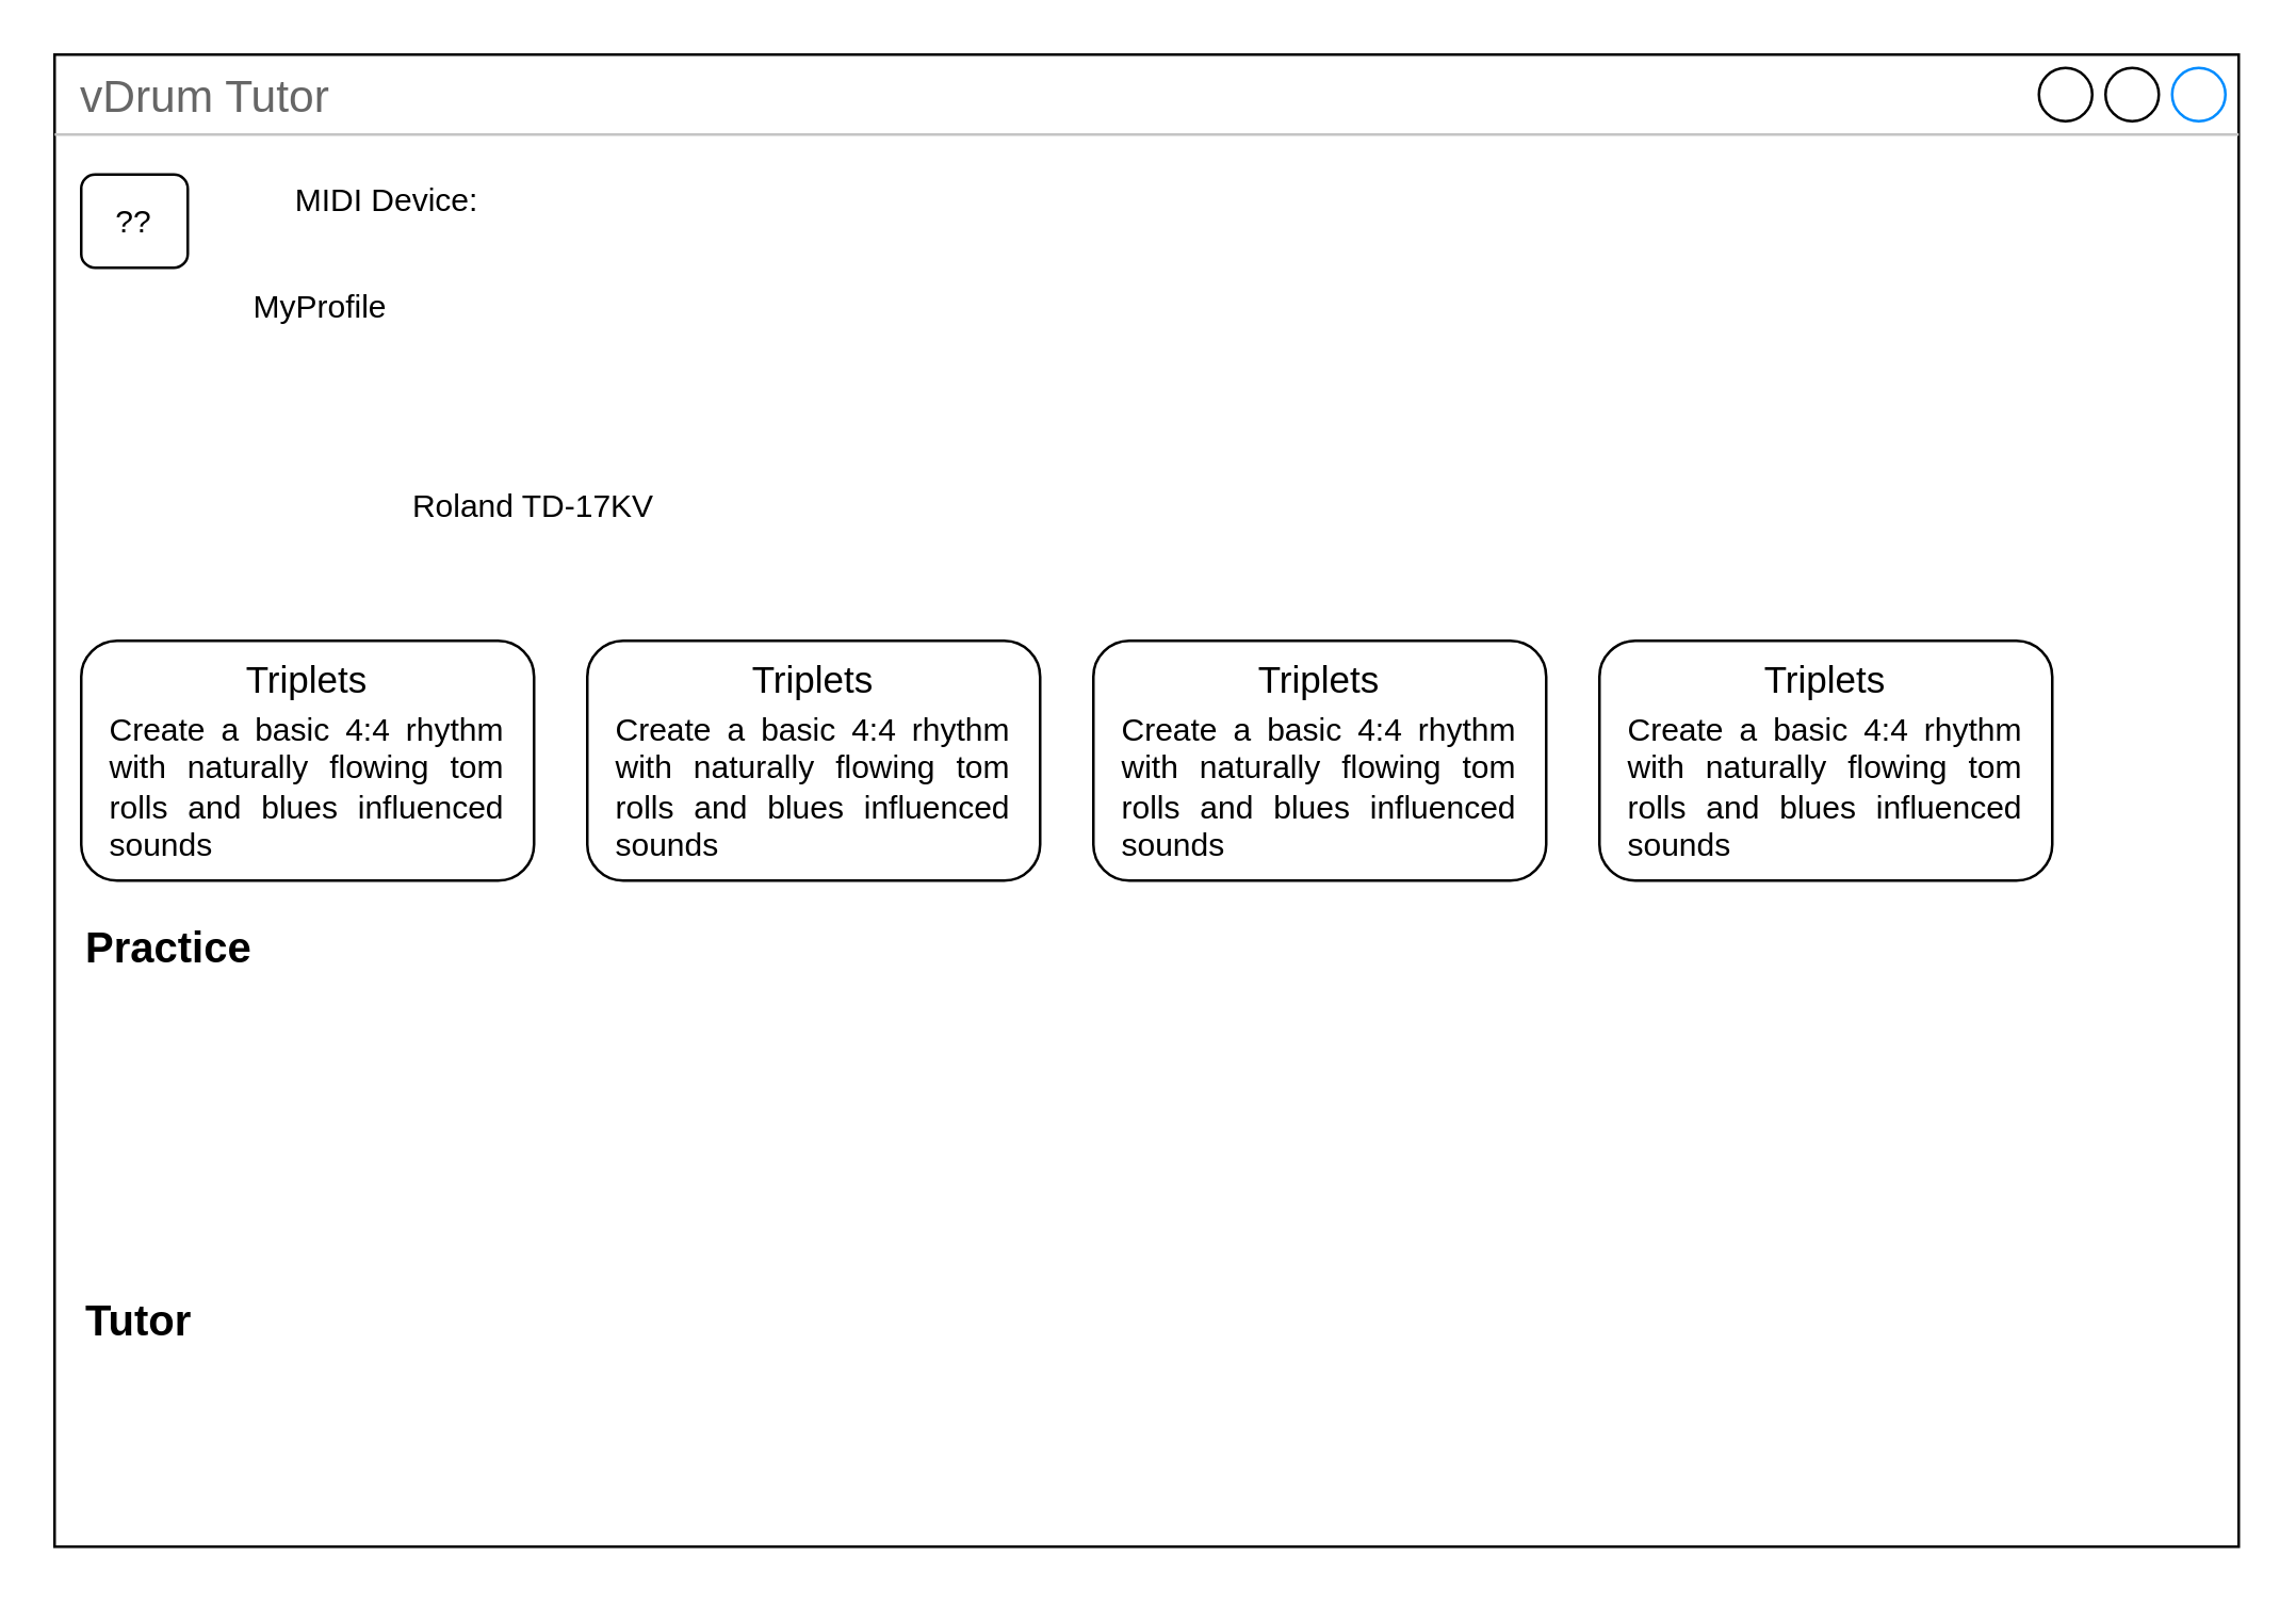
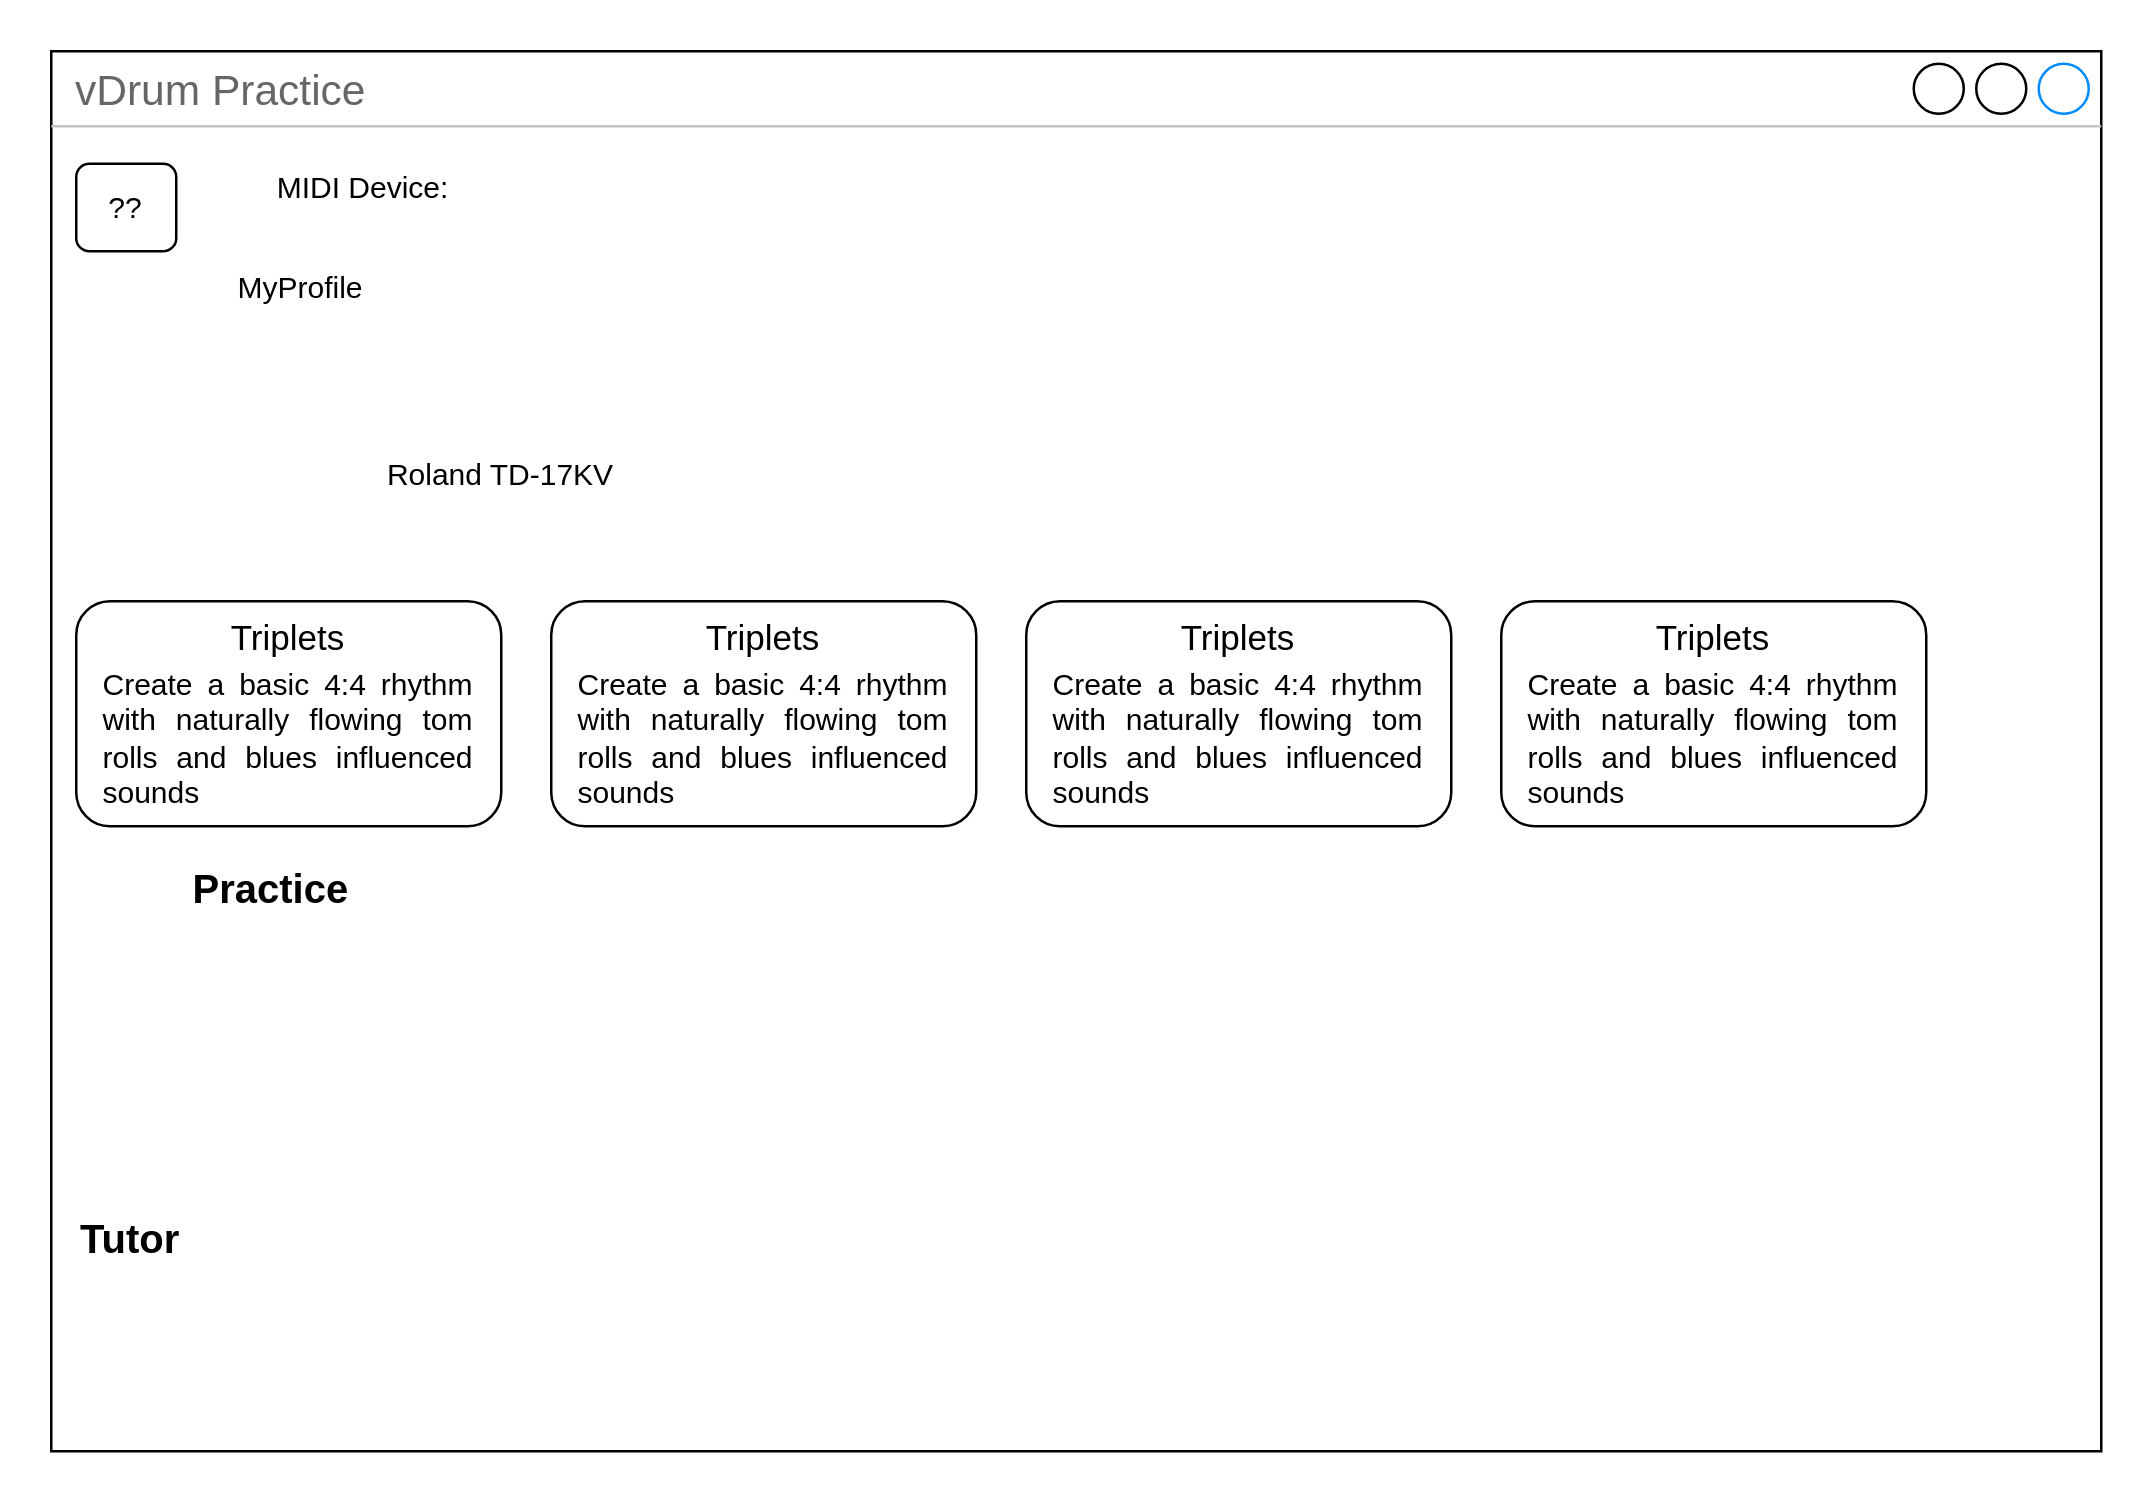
- <mxCell id="2" value="vDrum Tutor" style="strokeWidth=1;shadow=0;dashed=0;align=center;html=1;shape=mxgraph.mockup.containers.window;align=left;verticalAlign=top;spacingLeft=8;strokeColor2=#008cff;strokeColor3=#c4c4c4;fontColor=#666666;mainText=;fontSize=17;labelBackgroundColor=none;whiteSpace=wrap;" vertex="1" parent="1"><mxGeometry width="820" height="560" as="geometry" x="20" y="20" /></mxCell>
+ <mxCell id="2" value="vDrum Practice" style="strokeWidth=1;shadow=0;dashed=0;align=center;html=1;shape=mxgraph.mockup.containers.window;align=left;verticalAlign=top;spacingLeft=8;strokeColor2=#008cff;strokeColor3=#c4c4c4;fontColor=#666666;mainText=;fontSize=17;labelBackgroundColor=none;whiteSpace=wrap;" vertex="1" parent="1"><mxGeometry width="820" height="560" as="geometry" x="20" y="20" /></mxCell>
- <mxCell id="5" value="Practice" style="text;html=1;strokeColor=none;fillColor=none;align=left;verticalAlign=middle;rounded=0;fontSize=16;fontStyle=1" vertex="1" parent="1"><mxGeometry x="30" y="340" width="60" height="30" as="geometry" /></mxCell>
+ <mxCell id="5" value="Practice" style="text;html=1;strokeColor=none;fillColor=none;align=left;verticalAlign=middle;rounded=0;fontSize=16;fontStyle=1" vertex="1" parent="1"><mxGeometry x="75" y="340" width="60" height="30" as="geometry" /></mxCell>
